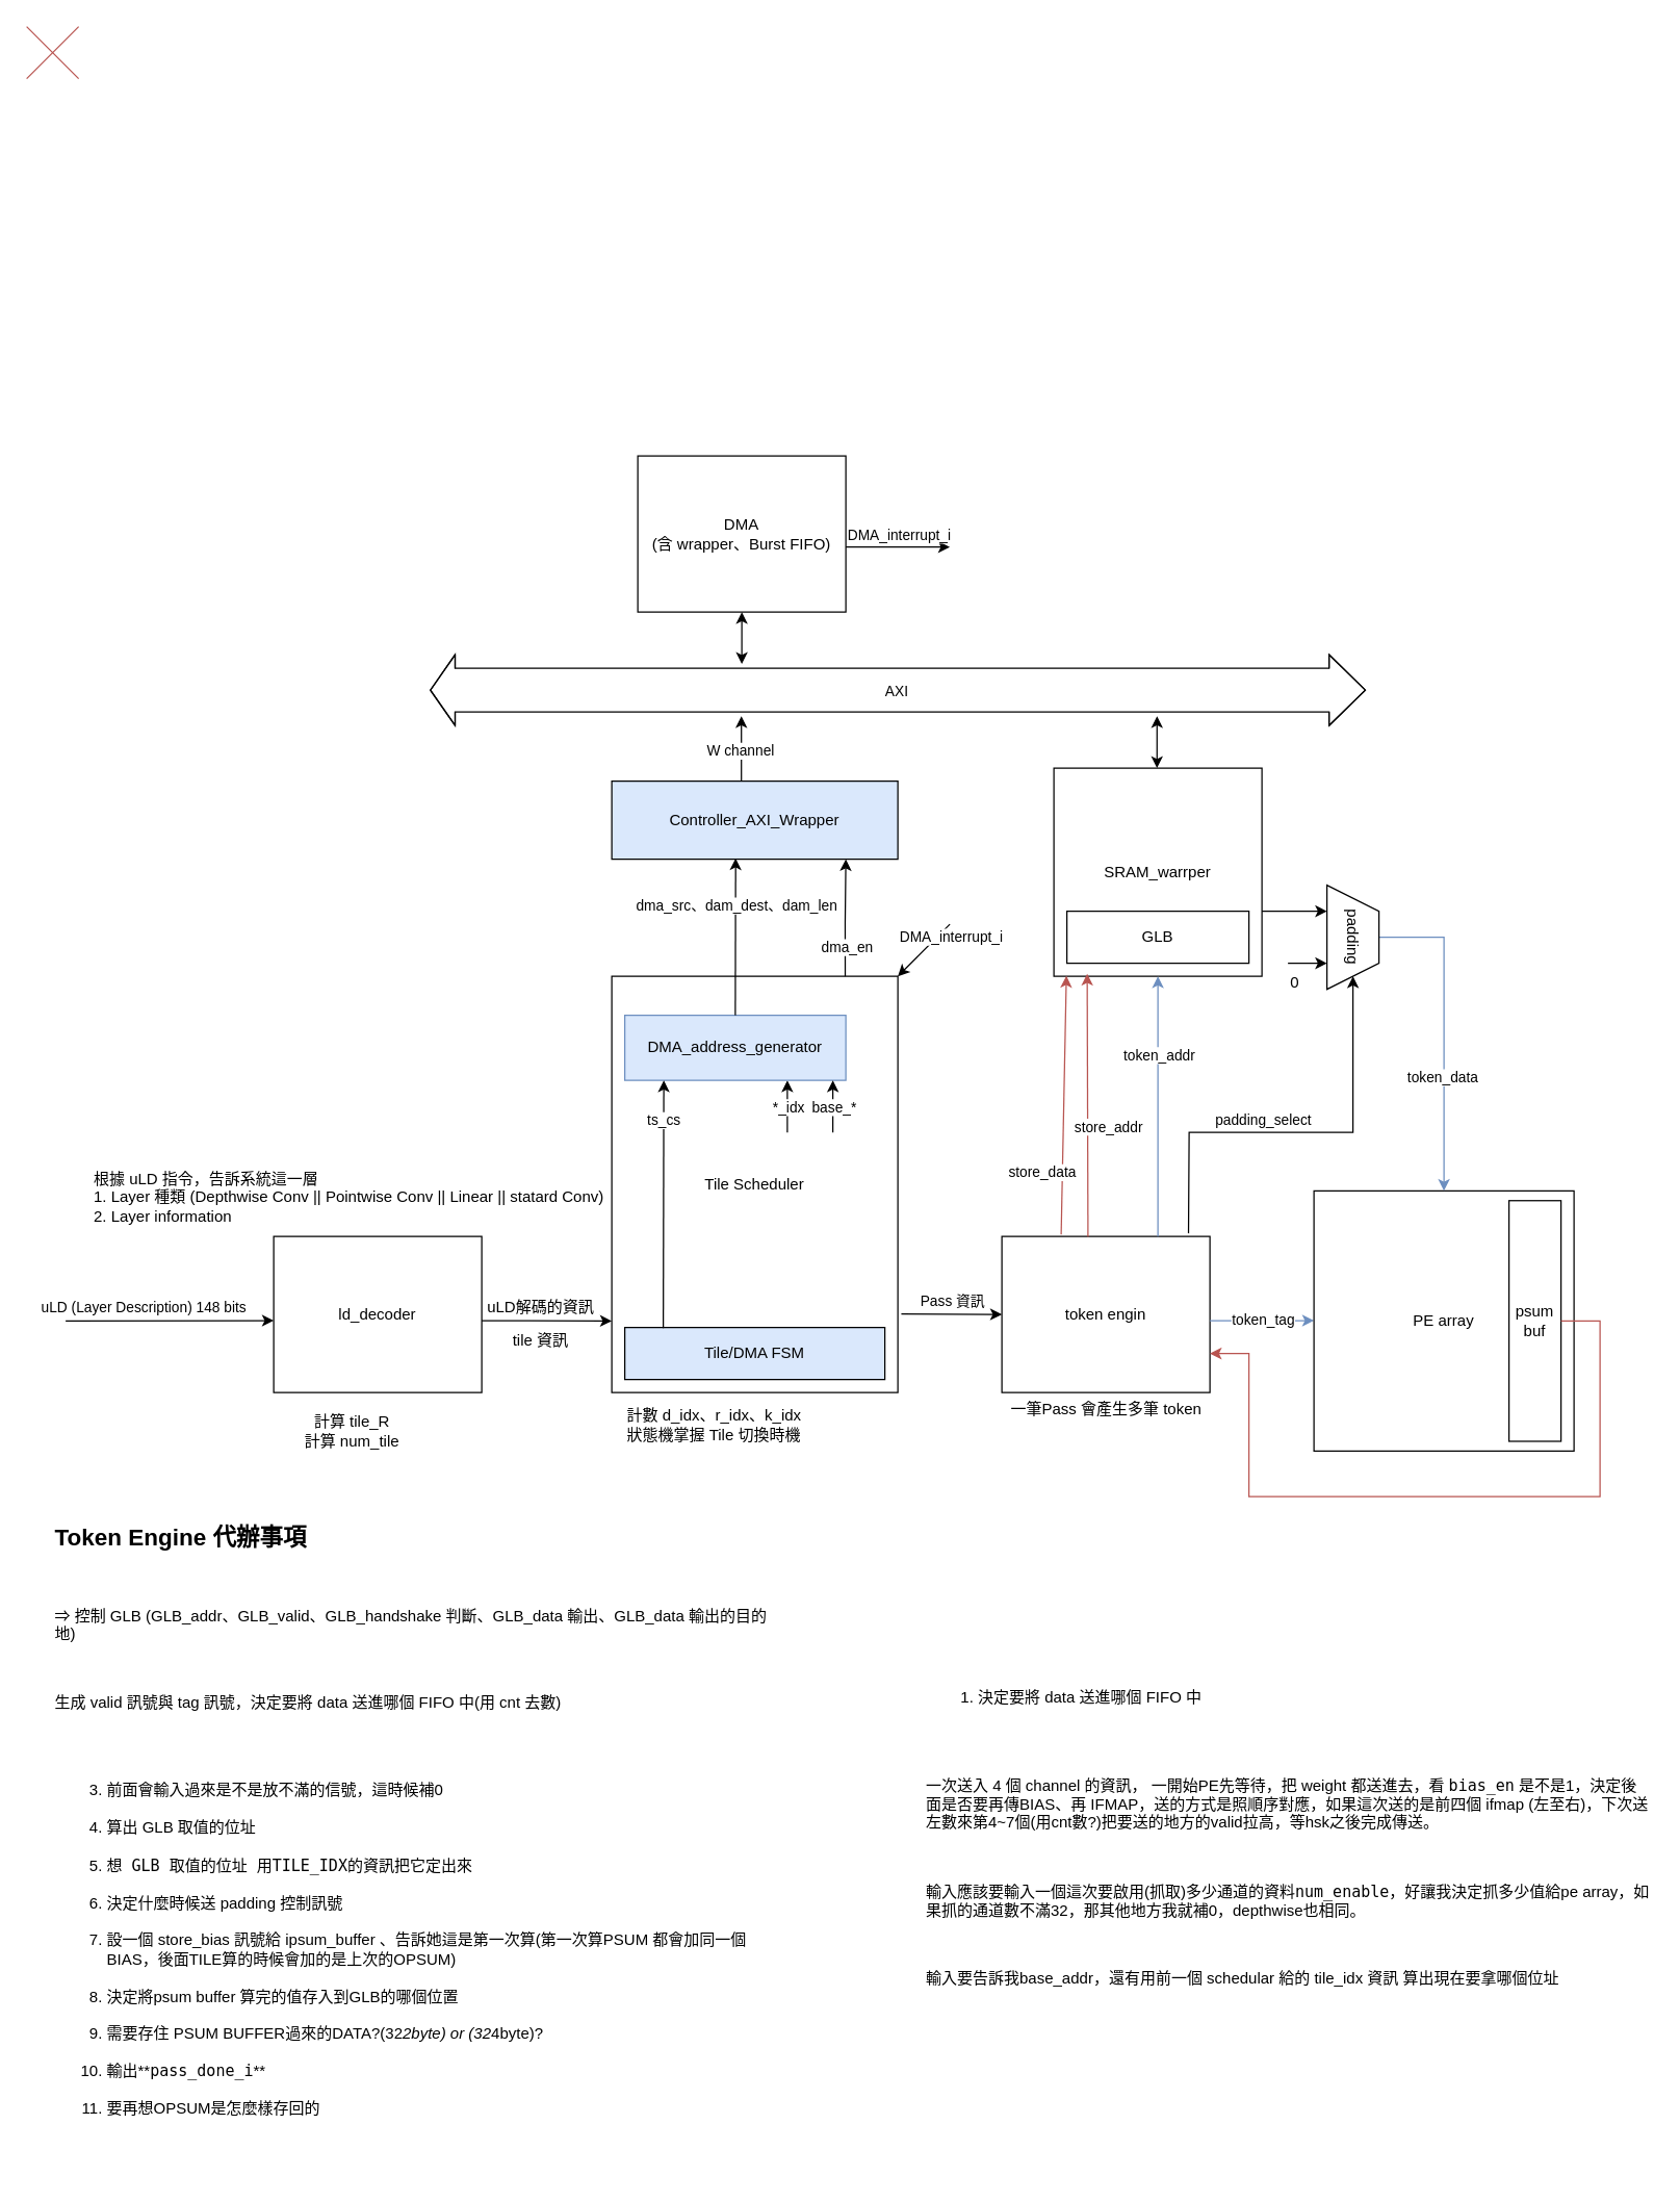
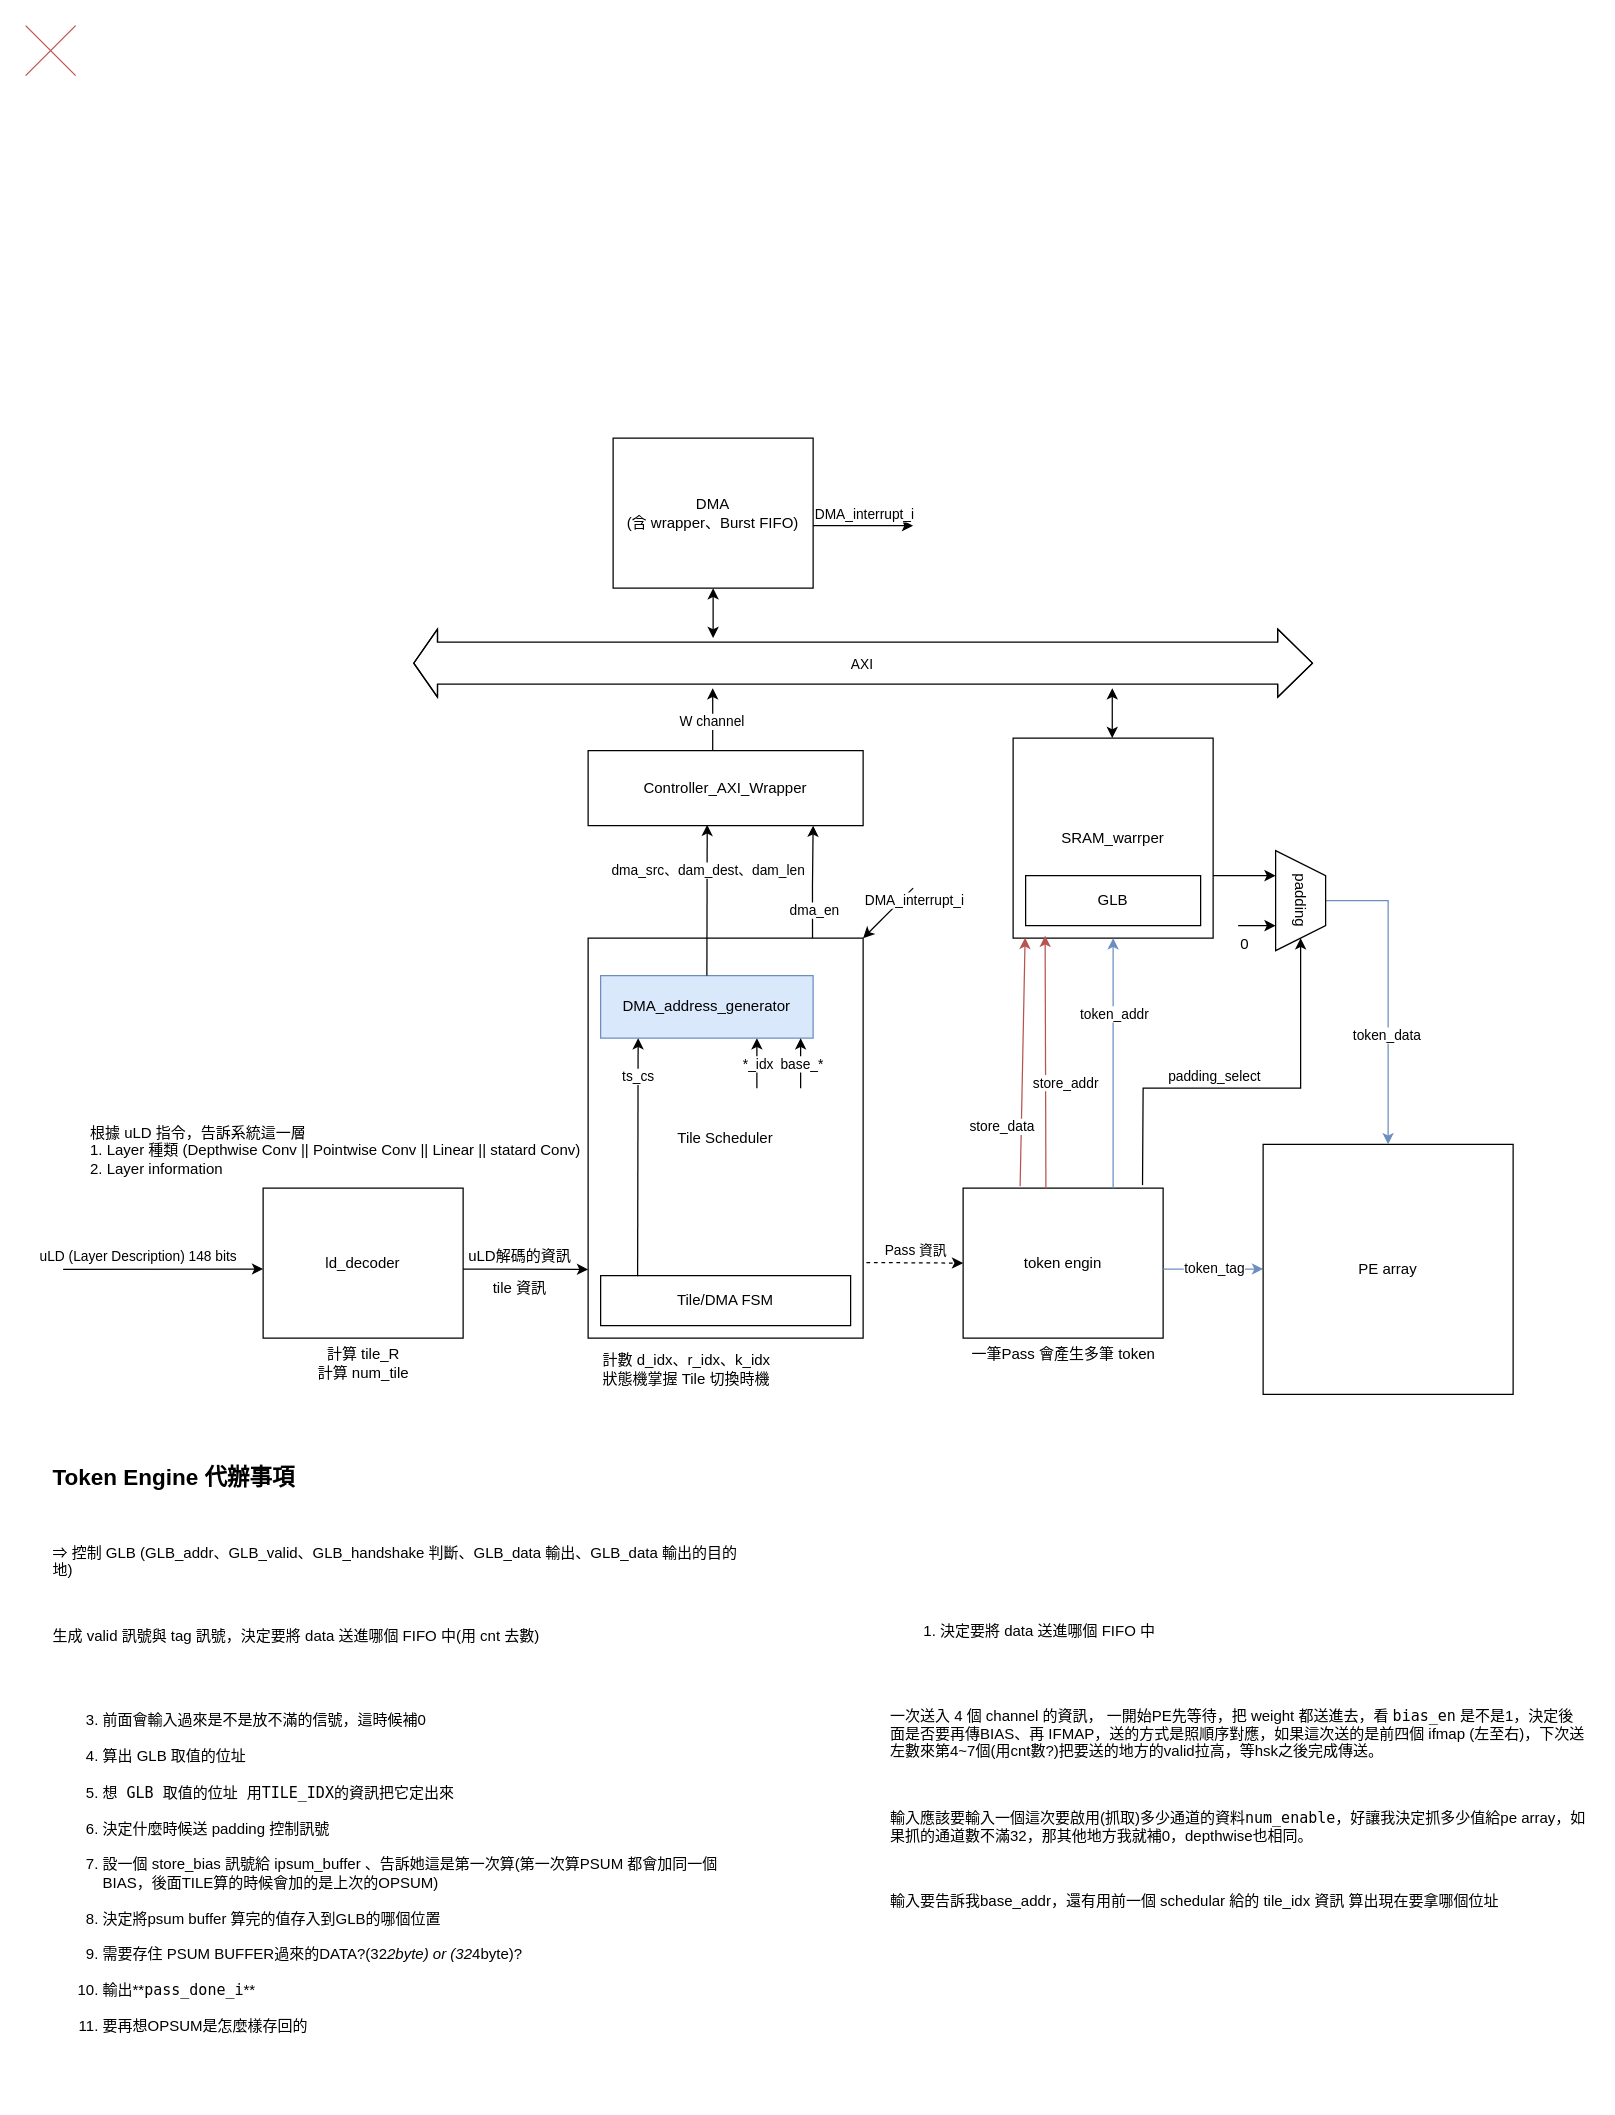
- <mxCell id="45" value="Controller_AXI_Wrapper" style="whiteSpace=wrap;html=1;fillColor=#dae8fc;" vertex="1" parent="1"><mxGeometry x="470" y="600" width="220" height="60" as="geometry" /></mxCell>
+ <mxCell id="45" value="Controller_AXI_Wrapper" style="whiteSpace=wrap;html=1;" vertex="1" parent="1"><mxGeometry x="470" y="600" width="220" height="60" as="geometry" /></mxCell>
- <mxCell id="12" value="" style="edgeStyle=none;orthogonalLoop=1;jettySize=auto;html=1;rounded=0;exitX=1.012;exitY=0.811;exitDx=0;exitDy=0;entryX=0;entryY=0.5;entryDx=0;entryDy=0;exitPerimeter=0;" edge="1" parent="1" source="11" target="15"><mxGeometry width="80" relative="1" as="geometry"><mxPoint x="670" y="1015" as="sourcePoint" /><mxPoint x="770" y="1015" as="targetPoint" /><Array as="points" /></mxGeometry></mxCell>
+ <mxCell id="12" value="" style="edgeStyle=none;orthogonalLoop=1;jettySize=auto;html=1;rounded=0;exitX=1.012;exitY=0.811;exitDx=0;exitDy=0;entryX=0;entryY=0.5;entryDx=0;entryDy=0;exitPerimeter=0;dashed=1;" edge="1" parent="1" source="11" target="15"><mxGeometry width="80" relative="1" as="geometry"><mxPoint x="670" y="1015" as="sourcePoint" /><mxPoint x="770" y="1015" as="targetPoint" /><Array as="points" /></mxGeometry></mxCell>
- <mxCell id="59" value="psum&lt;div&gt;buf&lt;/div&gt;" style="rounded=0;whiteSpace=wrap;html=1;" vertex="1" parent="1"><mxGeometry x="1160" y="922.5" width="40" height="185" as="geometry" /></mxCell>
- <mxCell id="40" value="Tile/DMA FSM" style="whiteSpace=wrap;html=1;fillColor=#dae8fc;" vertex="1" parent="1"><mxGeometry x="480" y="1020" width="200" height="40" as="geometry" /></mxCell>
+ <mxCell id="40" value="Tile/DMA FSM" style="whiteSpace=wrap;html=1;" vertex="1" parent="1"><mxGeometry x="480" y="1020" width="200" height="40" as="geometry" /></mxCell>
- <mxCell id="33" value="計算 tile_R&lt;div&gt;計算 num_tile&lt;/div&gt;" style="text;html=1;align=center;verticalAlign=middle;resizable=0;points=[];autosize=1;strokeColor=none;fillColor=none;" vertex="1" parent="1"><mxGeometry x="220" y="1080" width="100" height="40" as="geometry" /></mxCell>
+ <mxCell id="33" value="計算 tile_R&lt;div&gt;計算 num_tile&lt;/div&gt;" style="text;html=1;align=center;verticalAlign=middle;resizable=0;points=[];autosize=1;strokeColor=none;fillColor=none;" vertex="1" parent="1"><mxGeometry x="240" y="1070" width="100" height="40" as="geometry" /></mxCell>
- <mxCell id="60" value="" style="endArrow=classic;html=1;rounded=0;exitX=1;exitY=0.5;exitDx=0;exitDy=0;entryX=1;entryY=0.75;entryDx=0;entryDy=0;fillColor=#f8cecc;strokeColor=#b85450;" edge="1" parent="1" source="59" target="15"><mxGeometry width="50" height="50" relative="1" as="geometry"><mxPoint x="950" y="1080" as="sourcePoint" /><mxPoint x="1000" y="1030" as="targetPoint" /><Array as="points"><mxPoint x="1230" y="1015" /><mxPoint x="1230" y="1150" /><mxPoint x="960" y="1150" /><mxPoint x="960" y="1040" /></Array></mxGeometry></mxCell>
